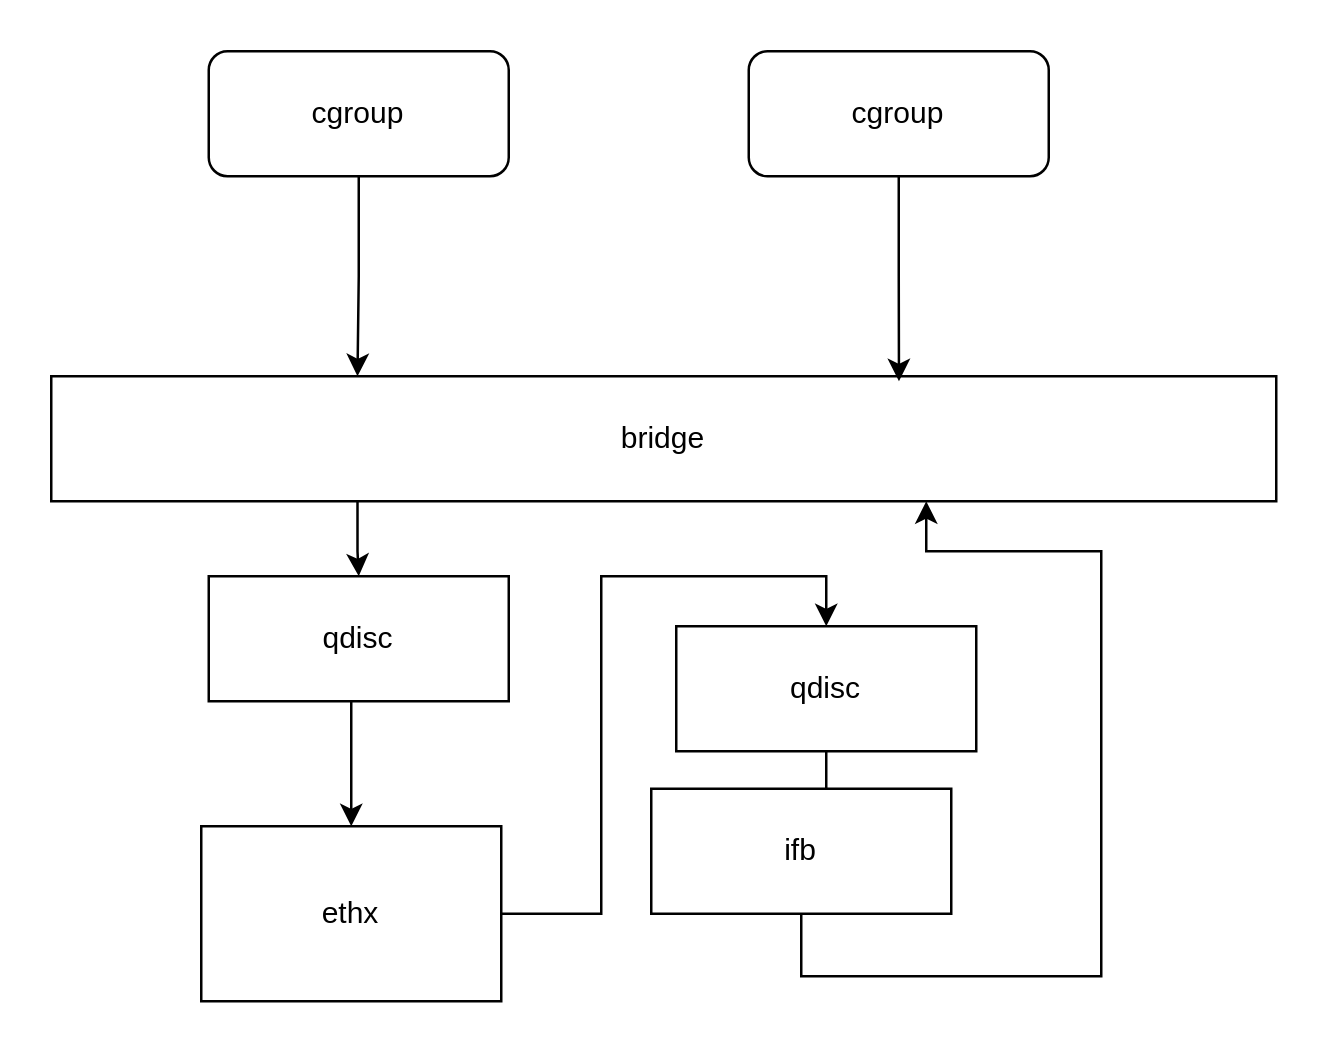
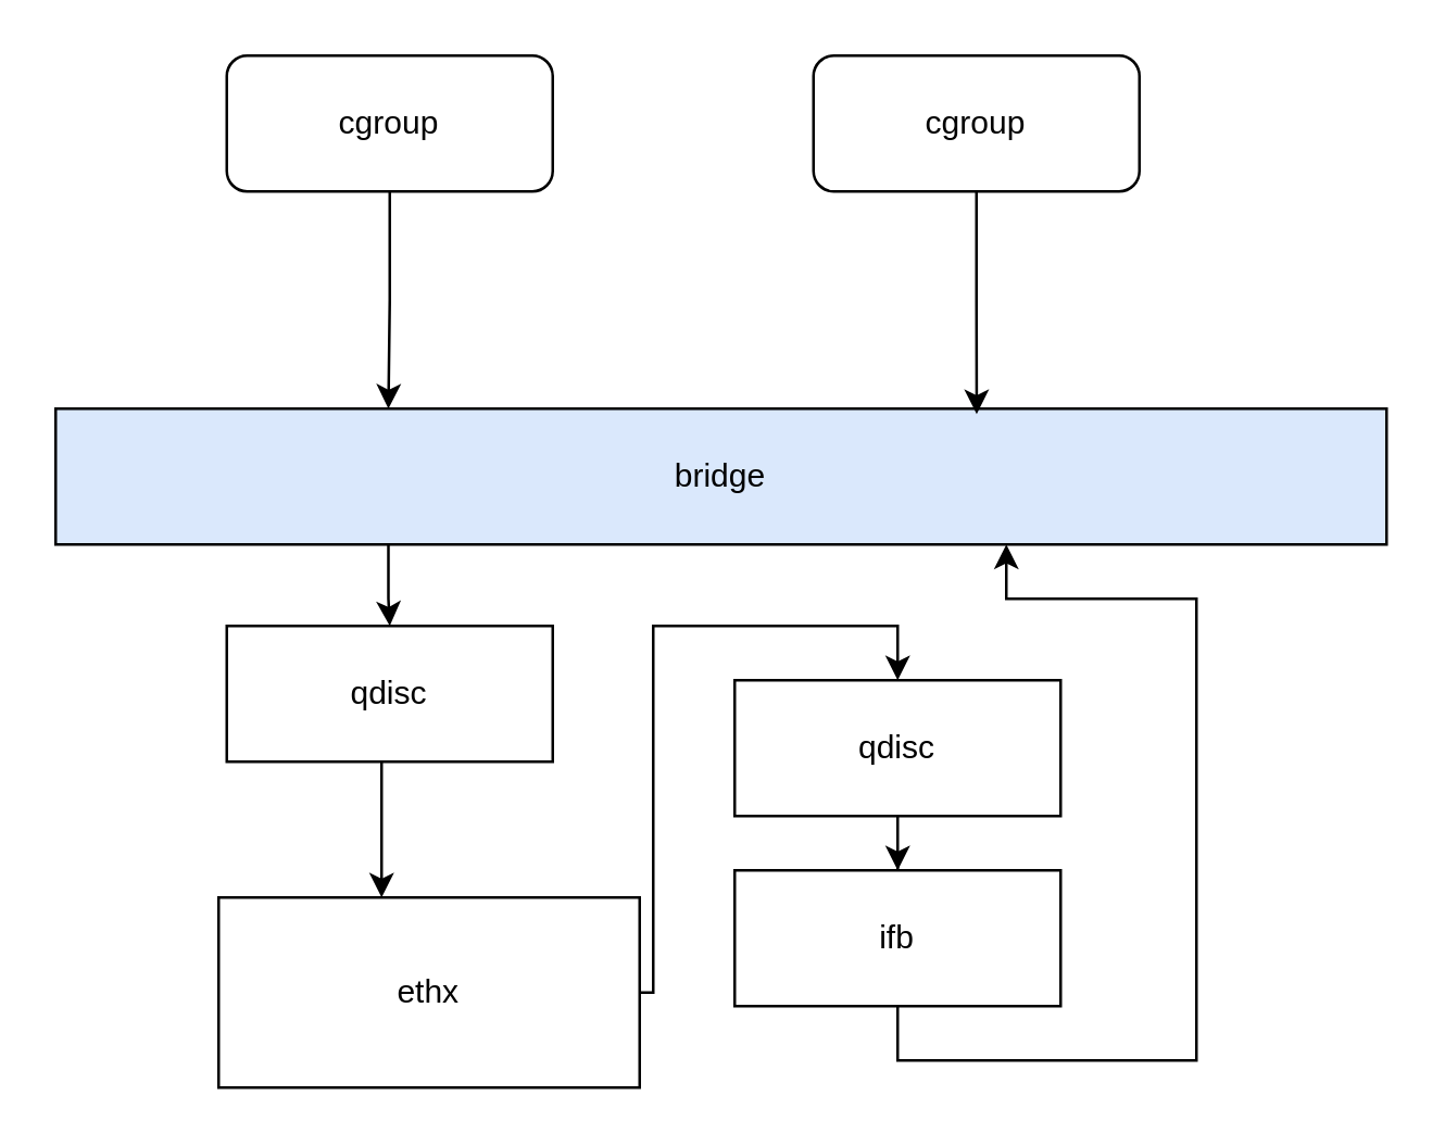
- <mxCell id="5" value="bridge" style="rounded=1;whiteSpace=wrap;html=1;arcSize=0;" vertex="1" parent="1"><mxGeometry x="20" y="150" width="490" height="50" as="geometry" /></mxCell>
+ <mxCell id="5" value="bridge" style="rounded=1;whiteSpace=wrap;html=1;arcSize=0;fillColor=#dae8fc;" vertex="1" parent="1"><mxGeometry x="20" y="150" width="490" height="50" as="geometry" /></mxCell>
- <mxCell id="15" value="ifb" style="rounded=1;whiteSpace=wrap;html=1;arcSize=0;" vertex="1" parent="1"><mxGeometry x="260" y="315" width="120" height="50" as="geometry" /></mxCell>
+ <mxCell id="15" value="ifb" style="rounded=1;whiteSpace=wrap;html=1;arcSize=0;" vertex="1" parent="1"><mxGeometry x="270" y="320" width="120" height="50" as="geometry" /></mxCell>
- <mxCell id="9" value="ethx" style="rounded=1;whiteSpace=wrap;html=1;arcSize=0;" vertex="1" parent="1"><mxGeometry x="80" y="330" width="120" height="70" as="geometry" /></mxCell>
+ <mxCell id="9" value="ethx" style="rounded=1;whiteSpace=wrap;html=1;arcSize=0;" vertex="1" parent="1"><mxGeometry x="80" y="330" width="155" height="70" as="geometry" /></mxCell>
